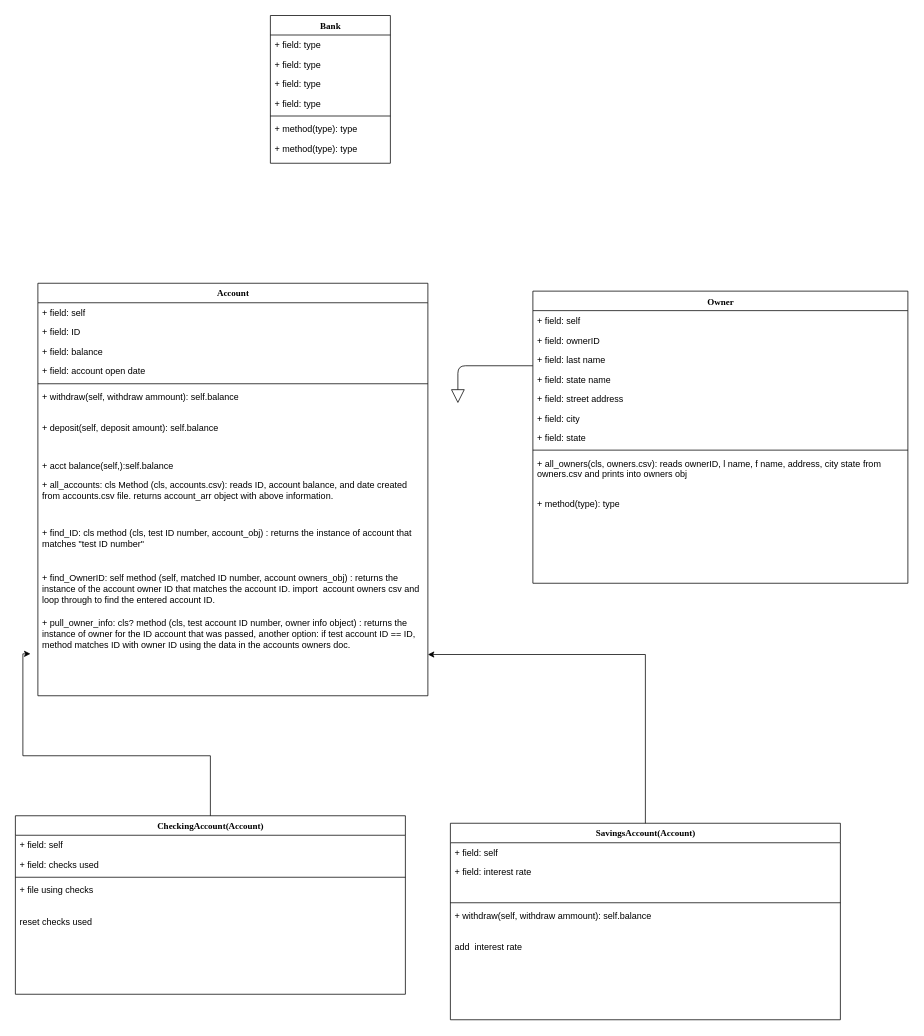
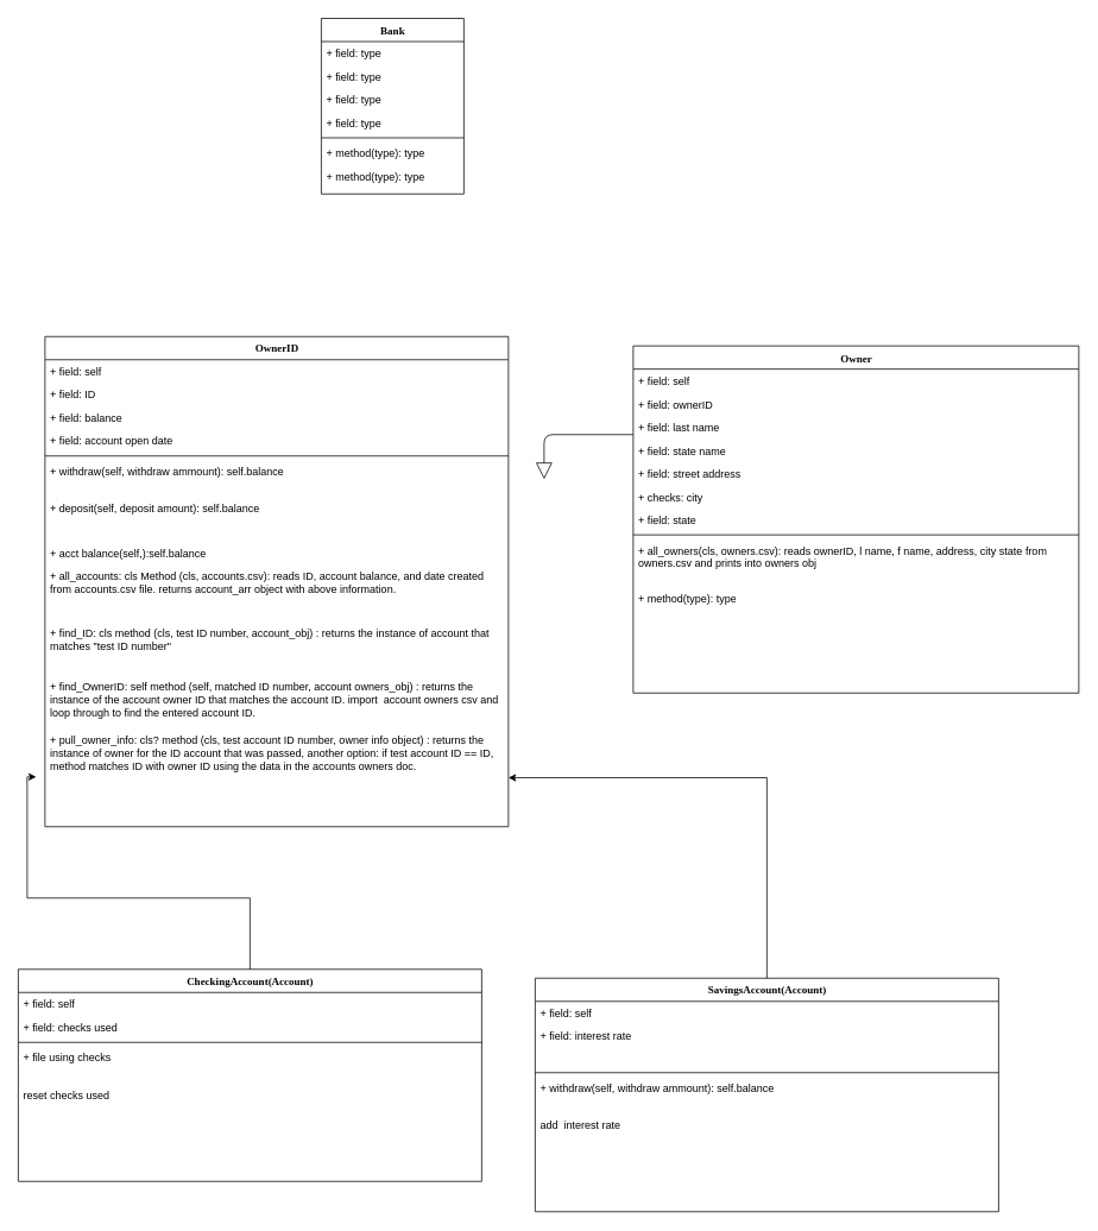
- <mxCell id="10" value="Account" style="swimlane;html=1;fontStyle=1;align=center;verticalAlign=top;childLayout=stackLayout;horizontal=1;startSize=26;horizontalStack=0;resizeParent=1;resizeLast=0;collapsible=1;marginBottom=0;swimlaneFillColor=#ffffff;rounded=0;shadow=0;comic=0;labelBackgroundColor=none;strokeWidth=1;fillColor=none;fontFamily=Verdana;fontSize=12" parent="1" vertex="1"><mxGeometry x="50" y="377" width="520" height="550" as="geometry" /></mxCell>
+ <mxCell id="10" value="OwnerID" style="swimlane;html=1;fontStyle=1;align=center;verticalAlign=top;childLayout=stackLayout;horizontal=1;startSize=26;horizontalStack=0;resizeParent=1;resizeLast=0;collapsible=1;marginBottom=0;swimlaneFillColor=#ffffff;rounded=0;shadow=0;comic=0;labelBackgroundColor=none;strokeWidth=1;fillColor=none;fontFamily=Verdana;fontSize=12" parent="1" vertex="1"><mxGeometry x="50" y="377" width="520" height="550" as="geometry" /></mxCell>
- <mxCell id="30" value="+ field: city" style="text;html=1;strokeColor=none;fillColor=none;align=left;verticalAlign=top;spacingLeft=4;spacingRight=4;whiteSpace=wrap;overflow=hidden;rotatable=0;points=[[0,0.5],[1,0.5]];portConstraint=eastwest;" vertex="1" parent="24"><mxGeometry y="156" width="500" height="26" as="geometry" /></mxCell>
+ <mxCell id="30" value="+ checks: city" style="text;html=1;strokeColor=none;fillColor=none;align=left;verticalAlign=top;spacingLeft=4;spacingRight=4;whiteSpace=wrap;overflow=hidden;rotatable=0;points=[[0,0.5],[1,0.5]];portConstraint=eastwest;" vertex="1" parent="24"><mxGeometry y="156" width="500" height="26" as="geometry" /></mxCell>
